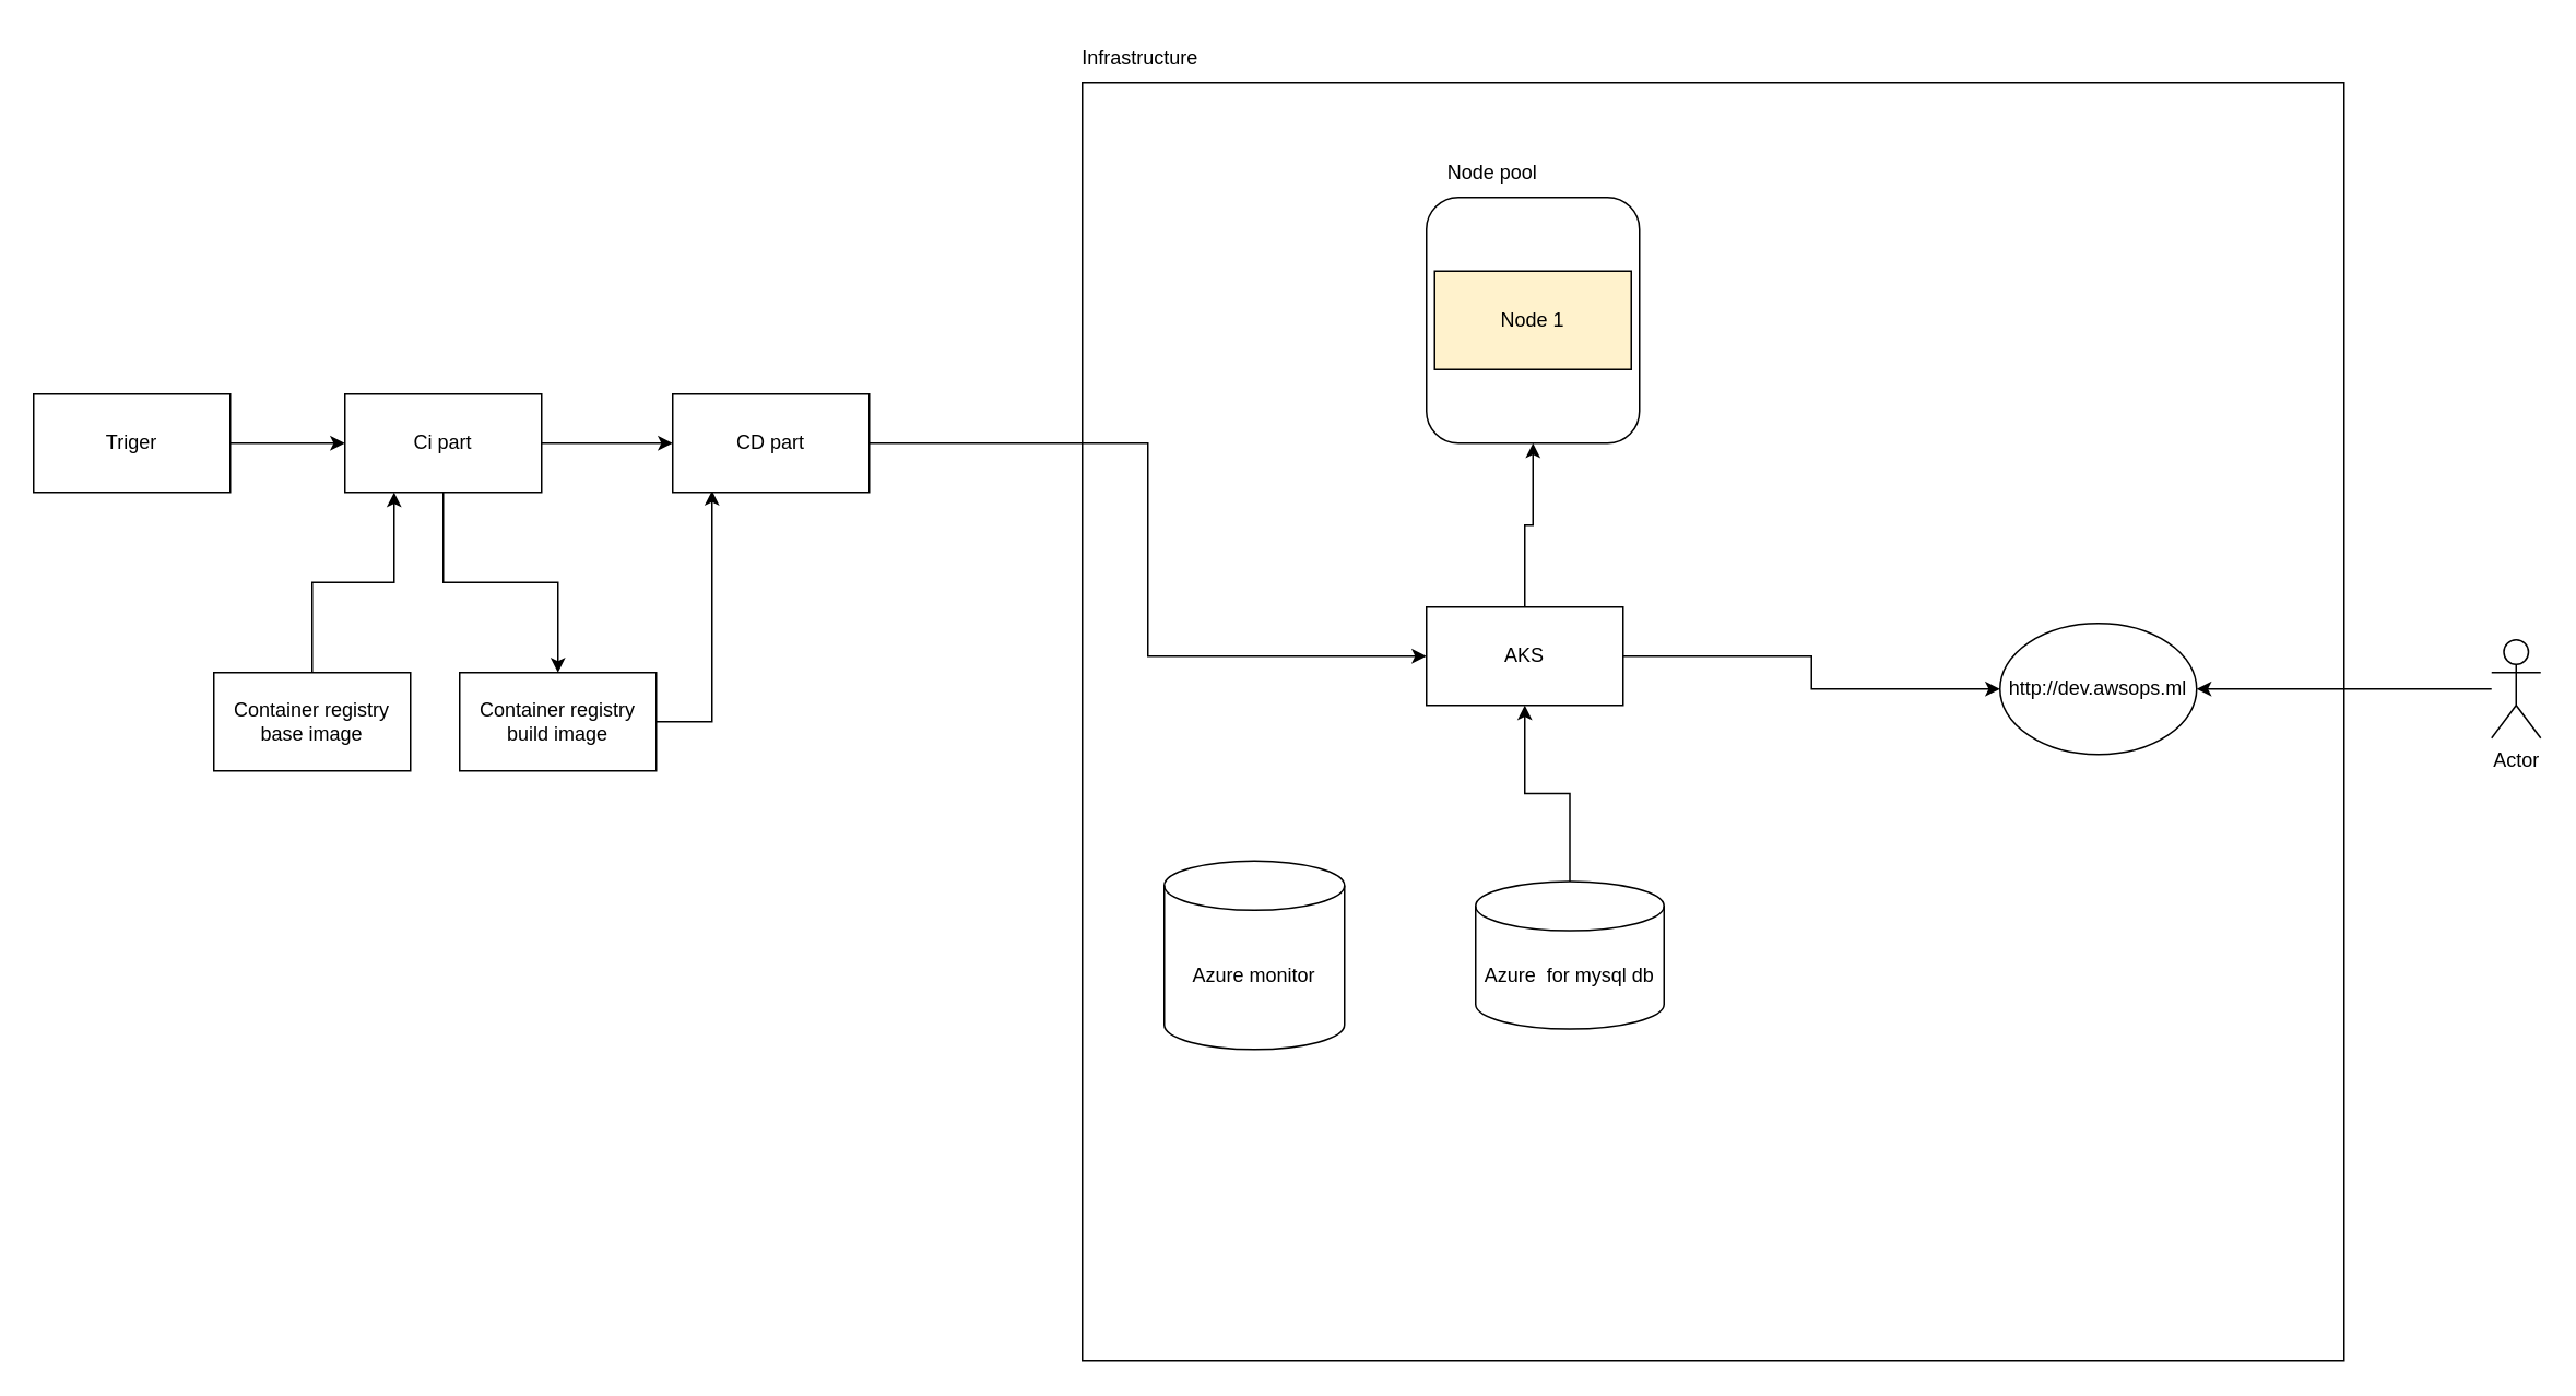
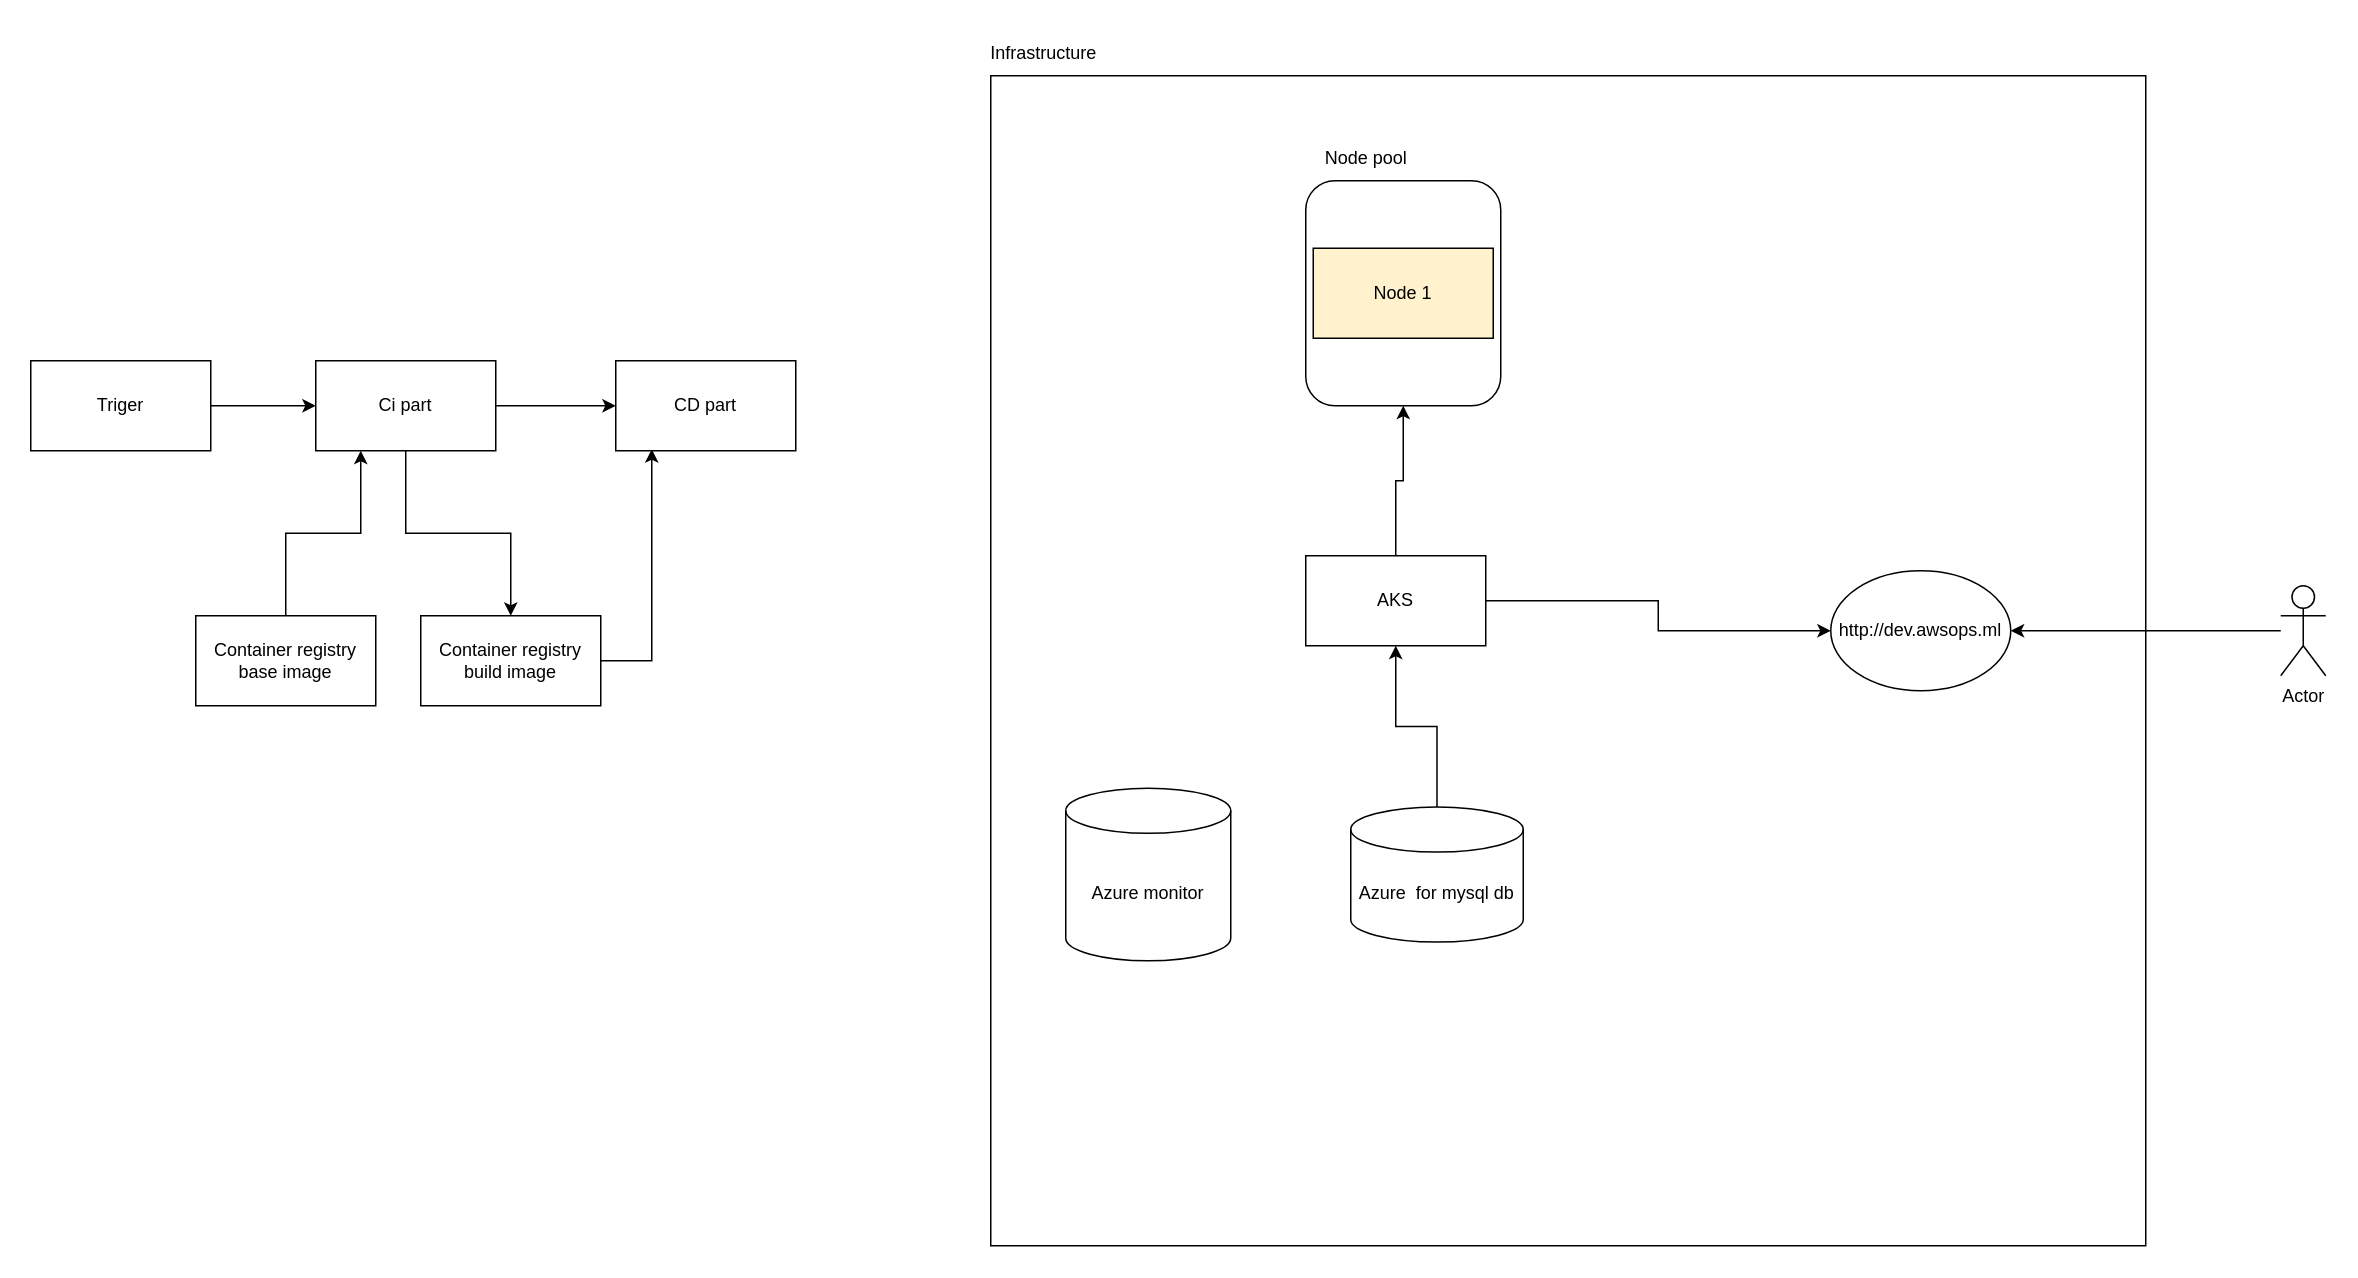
- <mxCell id="12" style="edgeStyle=orthogonalEdgeStyle;rounded=0;orthogonalLoop=1;jettySize=auto;html=1;entryX=0;entryY=0.5;entryDx=0;entryDy=0;" parent="1" source="13" target="17" edge="1"><mxGeometry relative="1" as="geometry" /></mxCell>
